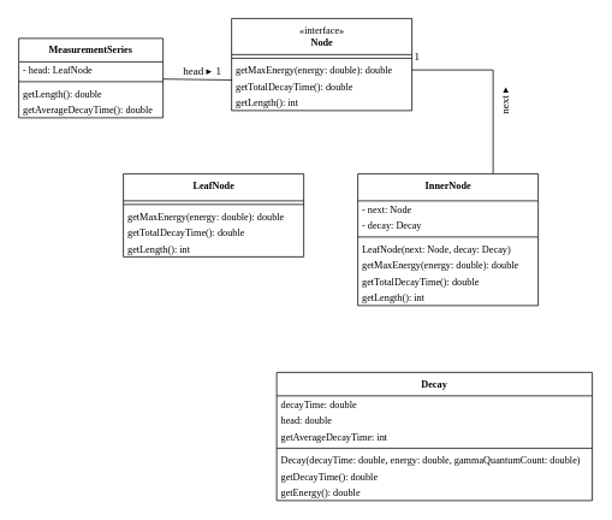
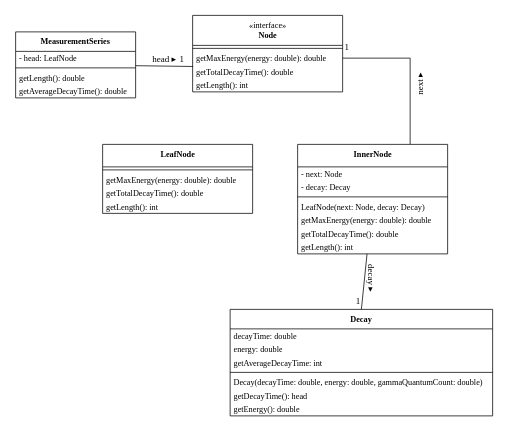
+ <mxCell id="8" value="" style="endArrow=none;shadow=0;strokeWidth=1;rounded=0;endFill=0;elbow=vertical;entryX=0.5;entryY=0;entryDx=0;entryDy=0;" parent="1" source="29" target="11" edge="1"><mxGeometry x="0.5" y="41" relative="1" as="geometry"><mxPoint x="431" y="232" as="sourcePoint" /><mxPoint x="366.05" y="282" as="targetPoint" /><mxPoint x="-40" y="32" as="offset" /></mxGeometry></mxCell>
+ <mxCell id="9" value="1" style="resizable=0;align=right;verticalAlign=bottom;labelBackgroundColor=none;fontSize=12;fontFamily=Alegreya;spacingBottom=2;" parent="8" connectable="0" vertex="1"><mxGeometry x="1" relative="1" as="geometry"><mxPoint as="offset" /></mxGeometry></mxCell>
+ <mxCell id="10" value="decay&amp;nbsp;&lt;span style=&quot;text-align: left;&quot;&gt;▸&lt;/span&gt;" style="text;html=1;resizable=0;points=[];;align=center;verticalAlign=middle;labelBackgroundColor=none;rounded=0;shadow=0;strokeWidth=1;fontSize=12;fontFamily=Alegreya;rotation=90;" parent="8" vertex="1" connectable="0"><mxGeometry relative="1" as="geometry"><mxPoint x="10" y="-5" as="offset" /></mxGeometry></mxCell>
- <mxCell id="13" value="head: double" style="text;strokeColor=none;fillColor=none;align=left;verticalAlign=middle;spacingLeft=3;spacingRight=4;overflow=hidden;rotatable=0;points=[[0,0.5],[1,0.5]];portConstraint=eastwest;fontFamily=Alegreya;fontSize=11;fontStyle=0;html=1;imageWidth=24;imageHeight=24;comic=0;imageAspect=0;" parent="11" vertex="1"><mxGeometry y="44" width="350" height="18" as="geometry" /></mxCell>
+ <mxCell id="13" value="energy: double" style="text;strokeColor=none;fillColor=none;align=left;verticalAlign=middle;spacingLeft=3;spacingRight=4;overflow=hidden;rotatable=0;points=[[0,0.5],[1,0.5]];portConstraint=eastwest;fontFamily=Alegreya;fontSize=11;fontStyle=0;html=1;imageWidth=24;imageHeight=24;comic=0;imageAspect=0;" parent="11" vertex="1"><mxGeometry y="44" width="350" height="18" as="geometry" /></mxCell>
- <mxCell id="17" value="getDecayTime(): double" style="text;strokeColor=none;fillColor=none;align=left;verticalAlign=middle;spacingLeft=3;spacingRight=4;overflow=hidden;rotatable=0;points=[[0,0.5],[1,0.5]];portConstraint=eastwest;fontFamily=Alegreya;fontSize=11;fontStyle=0;imageWidth=24;imageHeight=24;comic=0;imageAspect=0;" vertex="1" parent="11"><mxGeometry y="106" width="350" height="18" as="geometry" /></mxCell>
+ <mxCell id="17" value="getDecayTime(): head" style="text;strokeColor=none;fillColor=none;align=left;verticalAlign=middle;spacingLeft=3;spacingRight=4;overflow=hidden;rotatable=0;points=[[0,0.5],[1,0.5]];portConstraint=eastwest;fontFamily=Alegreya;fontSize=11;fontStyle=0;imageWidth=24;imageHeight=24;comic=0;imageAspect=0;" vertex="1" parent="11"><mxGeometry y="106" width="350" height="18" as="geometry" /></mxCell>
